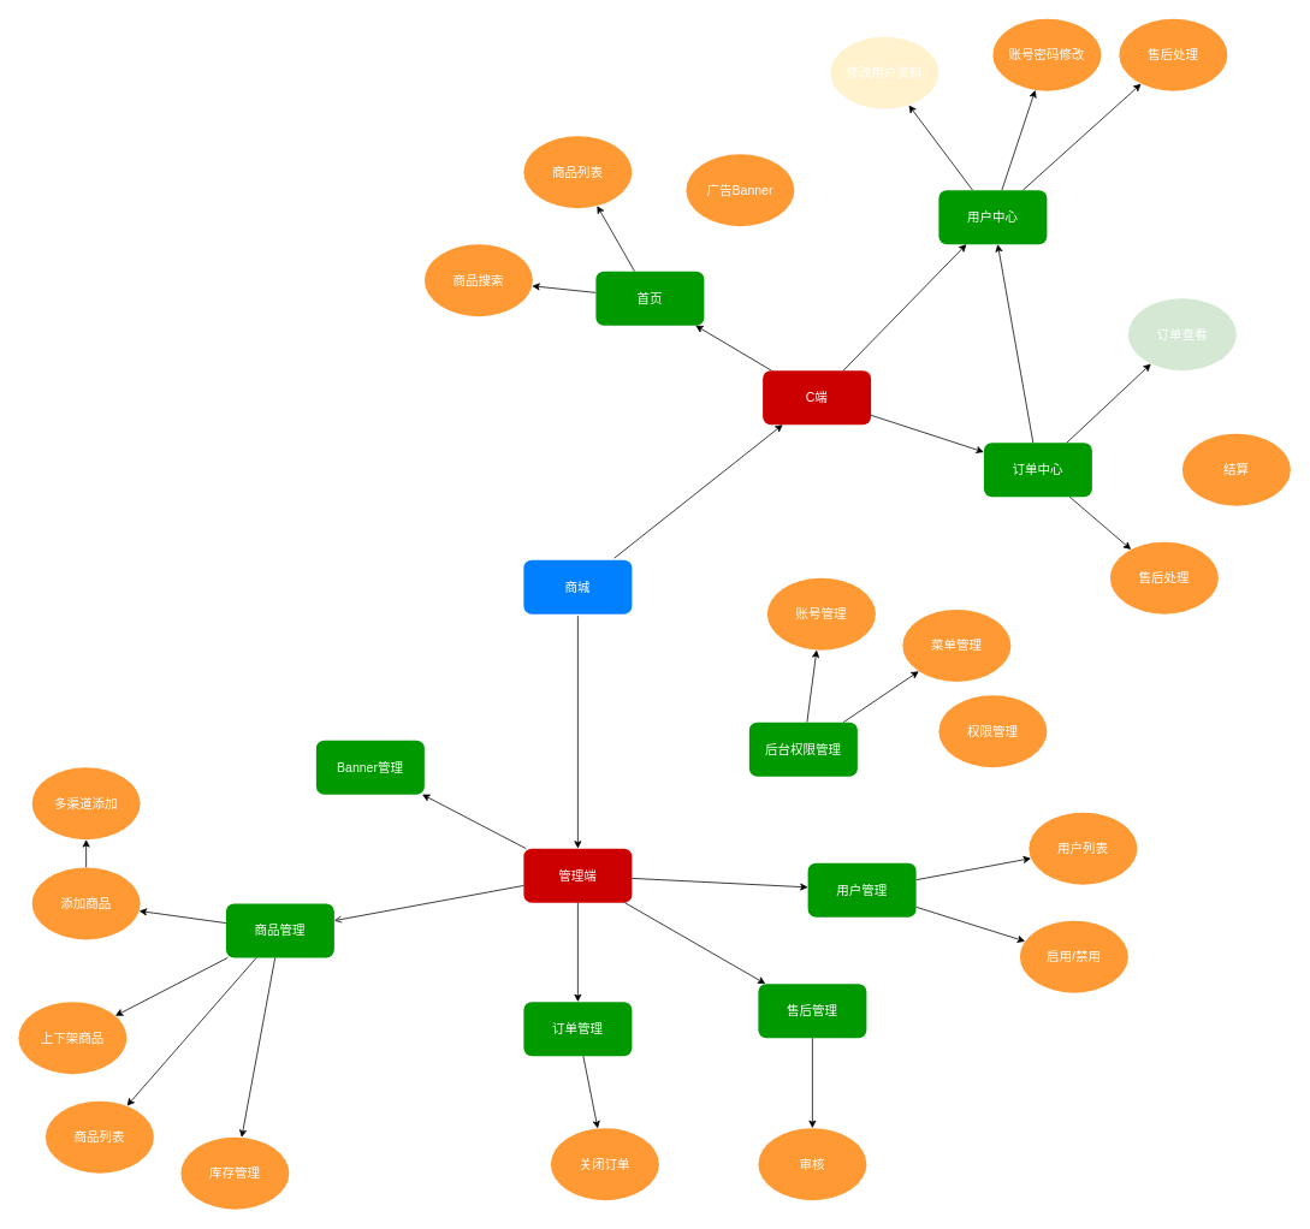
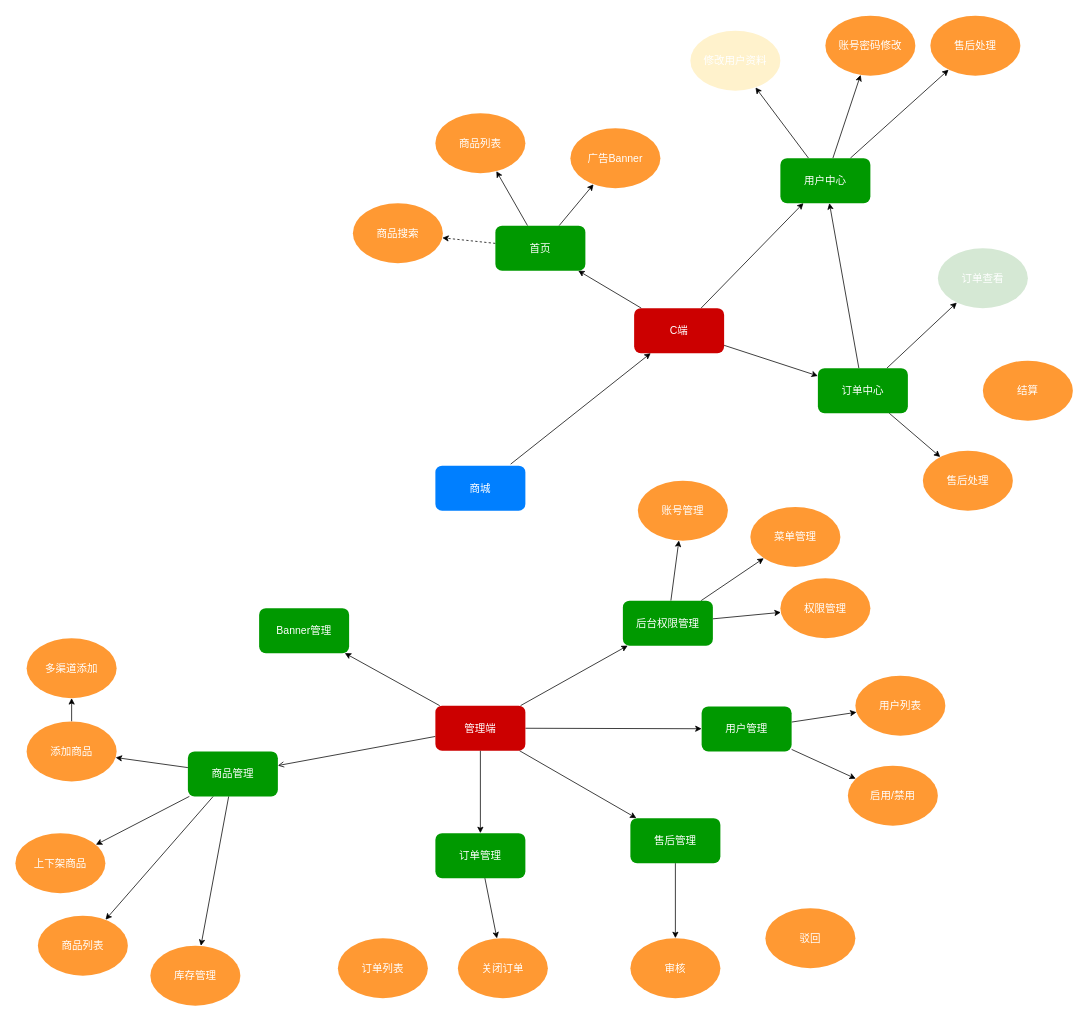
+ <mxCell id="28" value="" style="edgeStyle=none;rounded=0;orthogonalLoop=1;jettySize=auto;html=1;fontSize=14;fontColor=#FFFFFF;" parent="1" source="29" target="16" edge="1"><mxGeometry relative="1" as="geometry" /></mxCell>
- <mxCell id="27" value="" style="edgeStyle=none;rounded=0;orthogonalLoop=1;jettySize=auto;html=1;fontSize=14;fontColor=#FFFFFF;" parent="1" source="29" target="18" edge="1"><mxGeometry relative="1" as="geometry" /></mxCell>
+ <mxCell id="27" value="" style="edgeStyle=none;rounded=0;orthogonalLoop=1;jettySize=auto;html=1;fontSize=14;fontColor=#FFFFFF;dashed=1;" parent="1" source="29" target="18" edge="1"><mxGeometry relative="1" as="geometry" /></mxCell>
- <mxCell id="3" value="" style="edgeStyle=none;rounded=0;orthogonalLoop=1;jettySize=auto;html=1;fontSize=14;fontColor=#FFFFFF;" parent="1" source="4" target="15" edge="1"><mxGeometry relative="1" as="geometry" /></mxCell>
+ <mxCell id="64" value="" style="edgeStyle=none;rounded=0;orthogonalLoop=1;jettySize=auto;html=1;" edge="1" parent="1" source="65" target="68"><mxGeometry relative="1" as="geometry" /></mxCell>
- <mxCell id="54" value="Banner管理" style="whiteSpace=wrap;html=1;rounded=1;fontSize=14;fontColor=#FFFFFF;strokeColor=none;strokeWidth=3;fillColor=#009900;" vertex="1" parent="1"><mxGeometry x="350" y="820" width="120" height="60" as="geometry" /></mxCell>
+ <mxCell id="54" value="Banner管理" style="whiteSpace=wrap;html=1;rounded=1;fontSize=14;fontColor=#FFFFFF;strokeColor=none;strokeWidth=3;fillColor=#009900;" vertex="1" parent="1"><mxGeometry x="345" y="810" width="120" height="60" as="geometry" /></mxCell>
+ <mxCell id="14" value="" style="edgeStyle=none;rounded=0;orthogonalLoop=1;jettySize=auto;html=1;" edge="1" parent="1" source="15" target="65"><mxGeometry relative="1" as="geometry" /></mxCell>
- <mxCell id="46" value="用户管理" style="whiteSpace=wrap;html=1;rounded=1;fontSize=14;fontColor=#FFFFFF;strokeColor=none;strokeWidth=3;fillColor=#009900;" parent="1" vertex="1"><mxGeometry x="895" y="956" width="120" height="60" as="geometry" /></mxCell>
+ <mxCell id="46" value="用户管理" style="whiteSpace=wrap;html=1;rounded=1;fontSize=14;fontColor=#FFFFFF;strokeColor=none;strokeWidth=3;fillColor=#009900;" parent="1" vertex="1"><mxGeometry x="935" y="941" width="120" height="60" as="geometry" /></mxCell>
+ <mxCell id="59" value="驳回" style="ellipse;whiteSpace=wrap;html=1;rounded=1;fontSize=14;fontColor=#FFFFFF;strokeColor=none;strokeWidth=3;fillColor=#FF9933;" vertex="1" parent="1"><mxGeometry x="1020" y="1210" width="120" height="80" as="geometry" /></mxCell>
+ <mxCell id="55" value="订单列表" style="ellipse;whiteSpace=wrap;html=1;rounded=1;fontSize=14;fontColor=#FFFFFF;strokeColor=none;strokeWidth=3;fillColor=#FF9933;" vertex="1" parent="1"><mxGeometry x="450" y="1250" width="120" height="80" as="geometry" /></mxCell>
